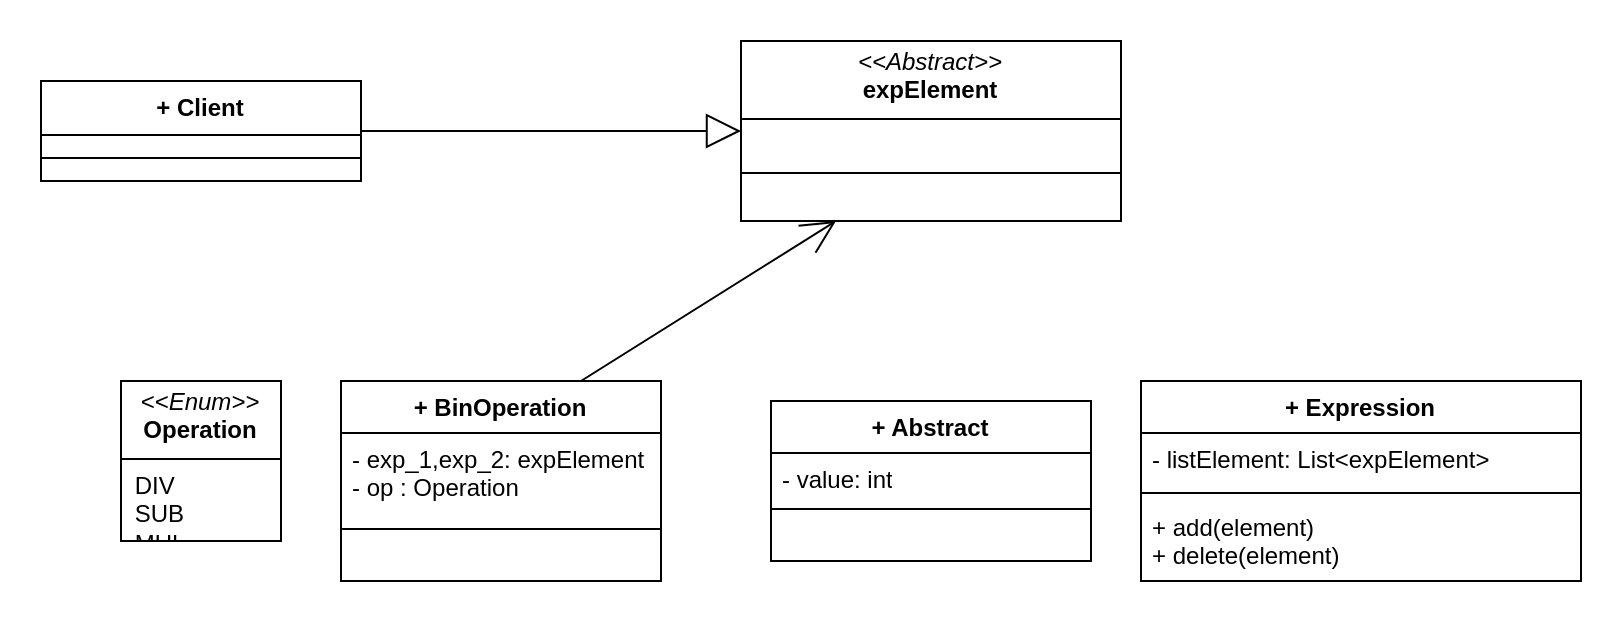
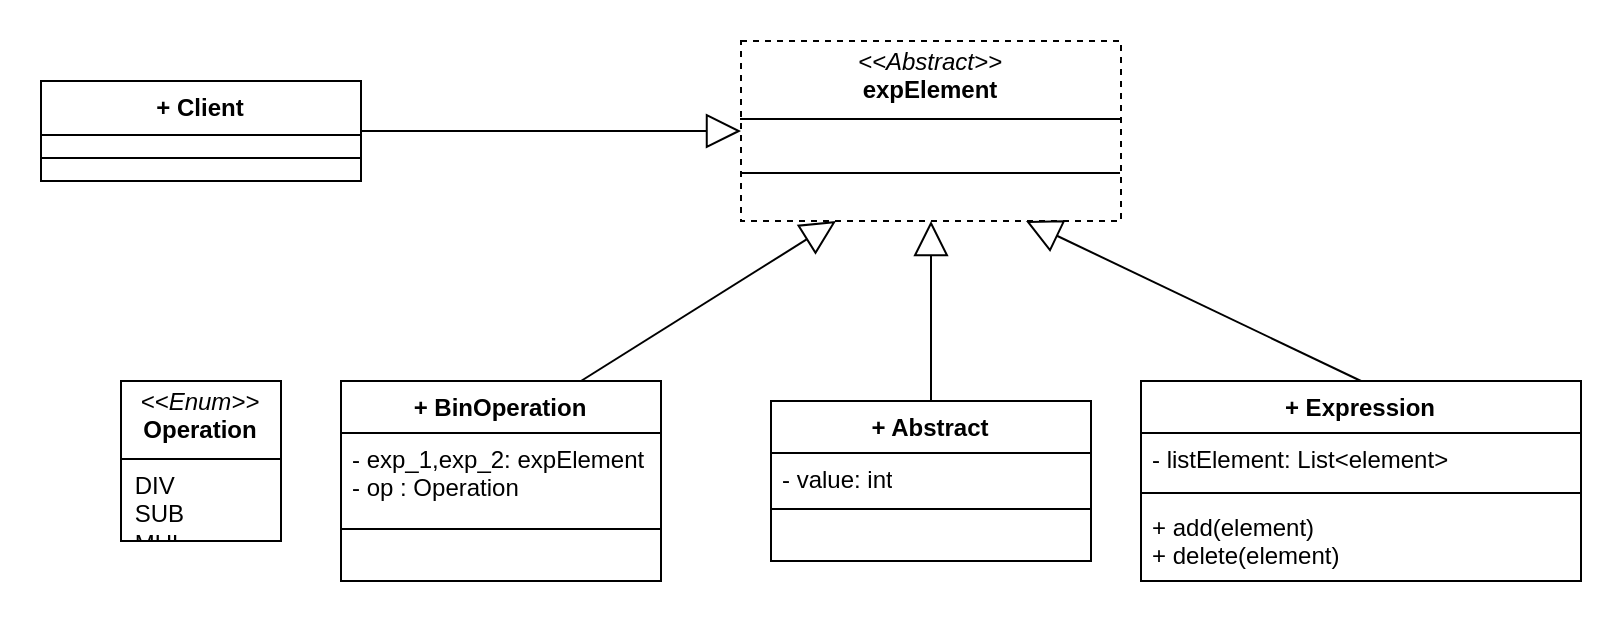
- <mxCell id="2" value="&lt;p style=&quot;margin:0px;margin-top:4px;text-align:center;&quot;&gt;&lt;i&gt;&amp;lt;&amp;lt;Abstract&amp;gt;&amp;gt;&lt;/i&gt;&lt;br&gt;&lt;b&gt;expElement&lt;/b&gt;&lt;/p&gt;&lt;hr size=&quot;1&quot; style=&quot;border-style:solid;&quot;&gt;&lt;p style=&quot;margin:0px;margin-left:4px;&quot;&gt;&amp;nbsp;&lt;/p&gt;&lt;hr size=&quot;1&quot; style=&quot;border-style:solid;&quot;&gt;&lt;p style=&quot;margin:0px;margin-left:4px;&quot;&gt;&amp;nbsp;&lt;/p&gt;" style="verticalAlign=top;align=left;overflow=fill;html=1;whiteSpace=wrap;fillColor=none;" vertex="1" parent="1"><mxGeometry x="370" y="20" width="190" height="90" as="geometry" /></mxCell>
+ <mxCell id="2" value="&lt;p style=&quot;margin:0px;margin-top:4px;text-align:center;&quot;&gt;&lt;i&gt;&amp;lt;&amp;lt;Abstract&amp;gt;&amp;gt;&lt;/i&gt;&lt;br&gt;&lt;b&gt;expElement&lt;/b&gt;&lt;/p&gt;&lt;hr size=&quot;1&quot; style=&quot;border-style:solid;&quot;&gt;&lt;p style=&quot;margin:0px;margin-left:4px;&quot;&gt;&amp;nbsp;&lt;/p&gt;&lt;hr size=&quot;1&quot; style=&quot;border-style:solid;&quot;&gt;&lt;p style=&quot;margin:0px;margin-left:4px;&quot;&gt;&amp;nbsp;&lt;/p&gt;" style="verticalAlign=top;align=left;overflow=fill;html=1;whiteSpace=wrap;fillColor=none;dashed=1;" vertex="1" parent="1"><mxGeometry x="370" y="20" width="190" height="90" as="geometry" /></mxCell>
- <mxCell id="21" value="" style="endArrow=open;endFill=0;endSize=15;html=1;rounded=0;exitX=0.75;exitY=0;exitDx=0;exitDy=0;entryX=0.25;entryY=1;entryDx=0;entryDy=0;" edge="1" parent="1" source="16" target="2"><mxGeometry width="160" relative="1" as="geometry"><mxPoint x="140" y="180" as="sourcePoint" /><mxPoint x="370" y="110" as="targetPoint" /></mxGeometry></mxCell>
+ <mxCell id="21" value="" style="endArrow=block;endFill=0;endSize=15;html=1;rounded=0;exitX=0.75;exitY=0;exitDx=0;exitDy=0;entryX=0.25;entryY=1;entryDx=0;entryDy=0;" edge="1" parent="1" source="16" target="2"><mxGeometry width="160" relative="1" as="geometry"><mxPoint x="140" y="180" as="sourcePoint" /><mxPoint x="370" y="110" as="targetPoint" /></mxGeometry></mxCell>
+ <mxCell id="14" value="" style="endArrow=block;endFill=0;endSize=15;html=1;rounded=0;exitX=0.5;exitY=0;exitDx=0;exitDy=0;entryX=0.75;entryY=1;entryDx=0;entryDy=0;" edge="1" parent="1" source="7" target="2"><mxGeometry width="160" relative="1" as="geometry"><mxPoint x="428" y="200" as="sourcePoint" /><mxPoint x="340" y="120" as="targetPoint" /></mxGeometry></mxCell>
+ <mxCell id="13" value="" style="endArrow=block;endFill=0;endSize=15;html=1;rounded=0;exitX=0.5;exitY=0;exitDx=0;exitDy=0;entryX=0.5;entryY=1;entryDx=0;entryDy=0;" edge="1" parent="1" source="3" target="2"><mxGeometry width="160" relative="1" as="geometry"><mxPoint x="-140" y="140" as="sourcePoint" /><mxPoint x="28" y="70" as="targetPoint" /></mxGeometry></mxCell>
- <mxCell id="8" value="- listElement: List&amp;lt;expElement&lt;span style=&quot;background-color: transparent; color: light-dark(rgb(0, 0, 0), rgb(255, 255, 255));&quot;&gt;&amp;gt;&lt;/span&gt;" style="text;strokeColor=none;fillColor=none;align=left;verticalAlign=top;spacingLeft=4;spacingRight=4;overflow=hidden;rotatable=0;points=[[0,0.5],[1,0.5]];portConstraint=eastwest;whiteSpace=wrap;html=1;" vertex="1" parent="7"><mxGeometry y="26" width="220" height="26" as="geometry" /></mxCell>
+ <mxCell id="8" value="- listElement: List&amp;lt;element&lt;span style=&quot;background-color: transparent; color: light-dark(rgb(0, 0, 0), rgb(255, 255, 255));&quot;&gt;&amp;gt;&lt;/span&gt;" style="text;strokeColor=none;fillColor=none;align=left;verticalAlign=top;spacingLeft=4;spacingRight=4;overflow=hidden;rotatable=0;points=[[0,0.5],[1,0.5]];portConstraint=eastwest;whiteSpace=wrap;html=1;" vertex="1" parent="7"><mxGeometry y="26" width="220" height="26" as="geometry" /></mxCell>
